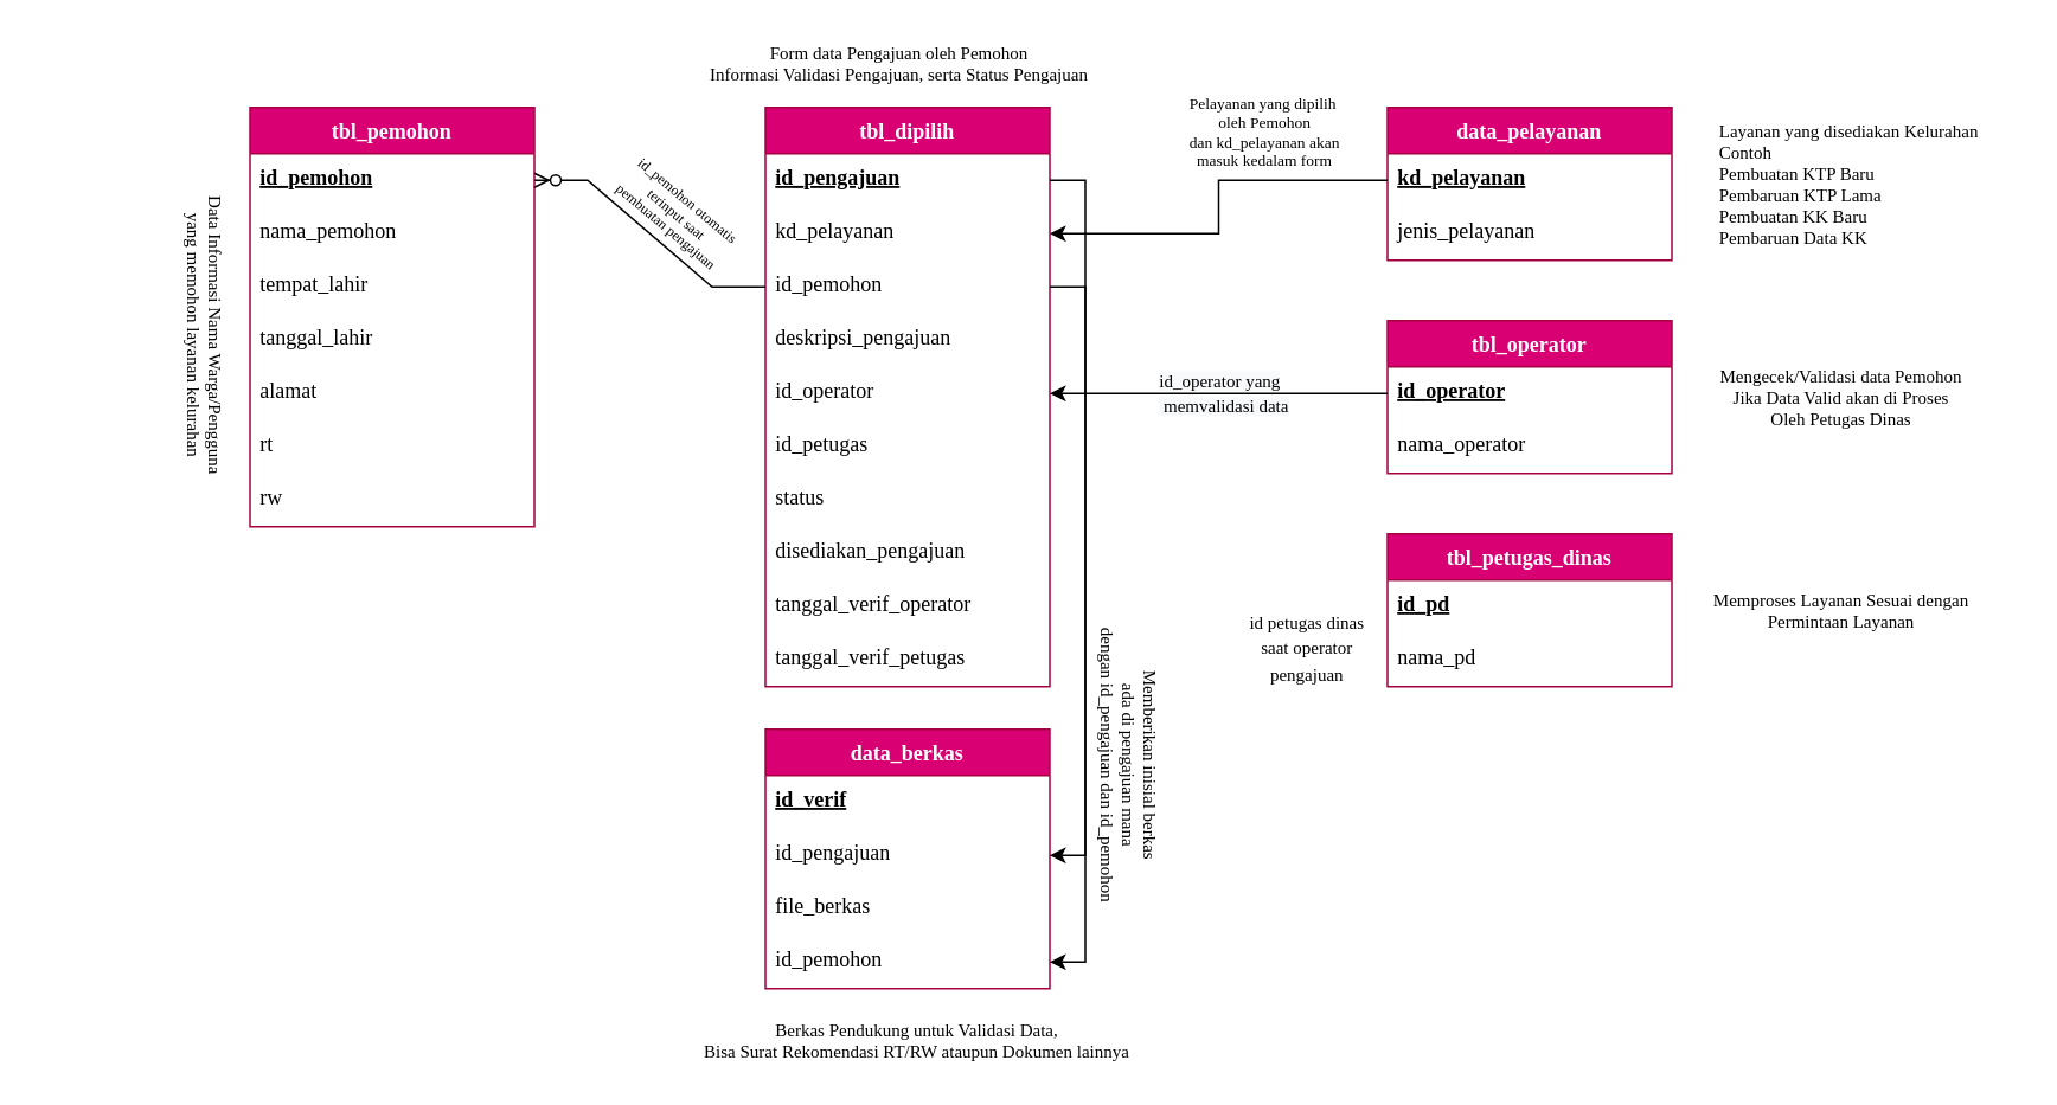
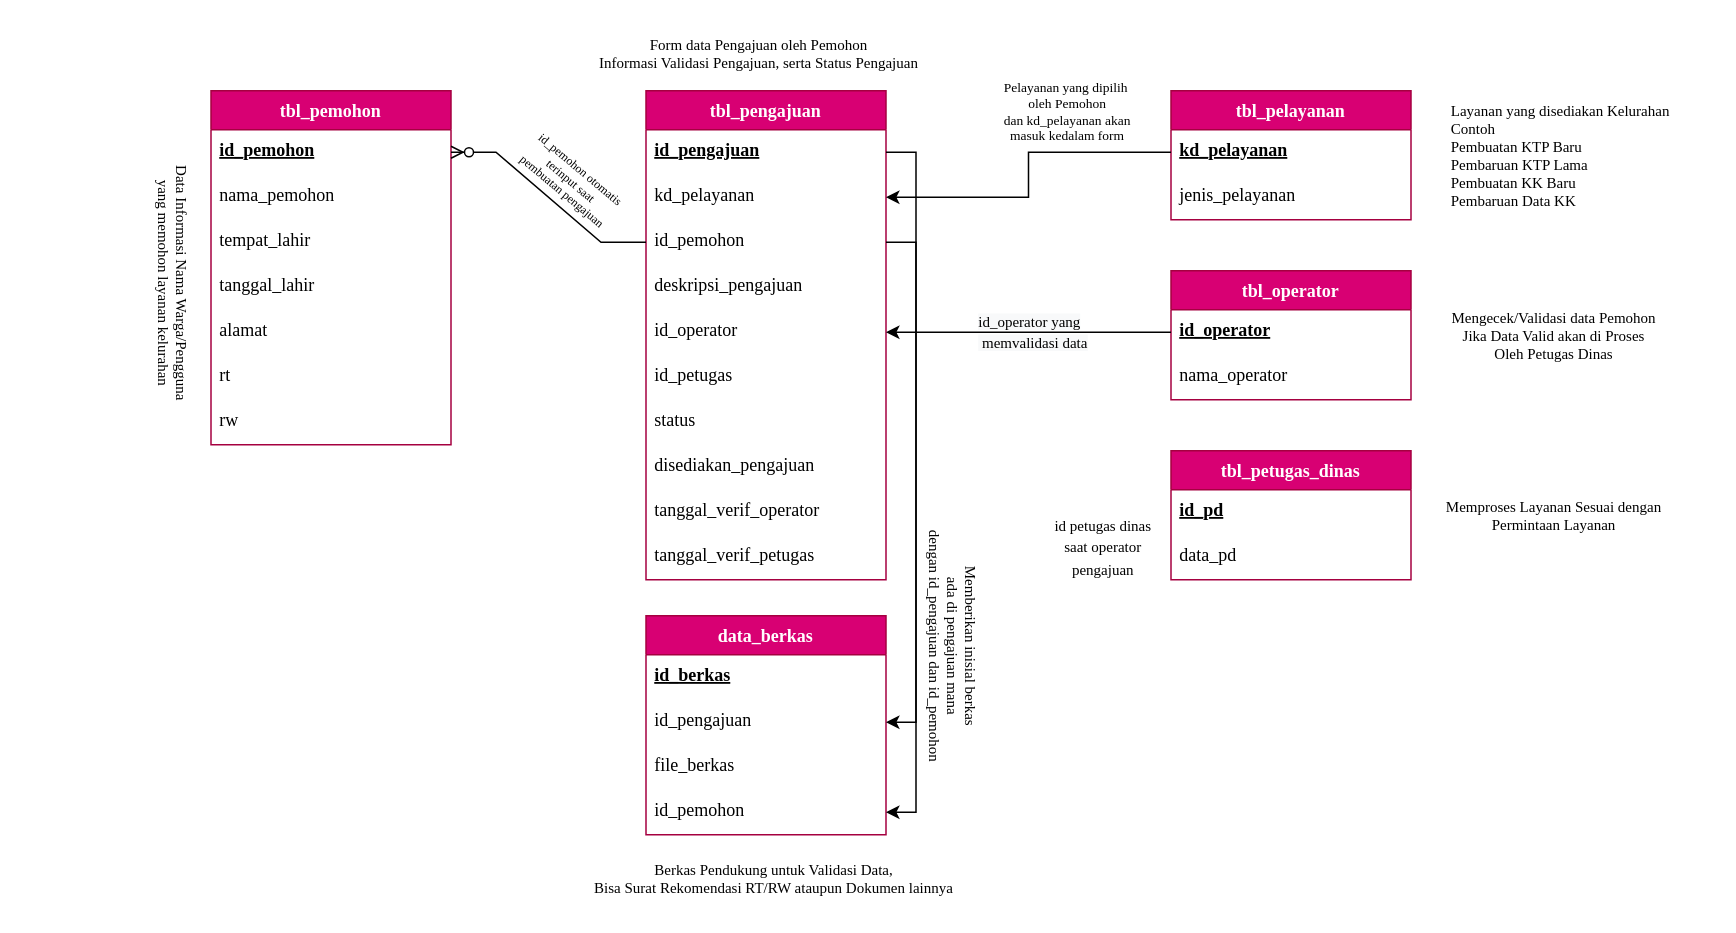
- <mxCell id="10" value="tbl_dipilih" style="swimlane;fontStyle=1;childLayout=stackLayout;horizontal=1;startSize=26;horizontalStack=0;resizeParent=1;resizeParentMax=0;resizeLast=0;collapsible=1;marginBottom=0;align=center;fontSize=12;fontFamily=Google Sans;fontSource=https%3A%2F%2Ffonts.googleapis.com%2Fcss%3Ffamily%3DGoogle%2BSans;fillColor=#d80073;strokeColor=#A50040;fontColor=#ffffff;" vertex="1" parent="1"><mxGeometry x="430" y="60" width="160" height="326" as="geometry" /></mxCell>
+ <mxCell id="10" value="tbl_pengajuan" style="swimlane;fontStyle=1;childLayout=stackLayout;horizontal=1;startSize=26;horizontalStack=0;resizeParent=1;resizeParentMax=0;resizeLast=0;collapsible=1;marginBottom=0;align=center;fontSize=12;fontFamily=Google Sans;fontSource=https%3A%2F%2Ffonts.googleapis.com%2Fcss%3Ffamily%3DGoogle%2BSans;fillColor=#d80073;strokeColor=#A50040;fontColor=#ffffff;" vertex="1" parent="1"><mxGeometry x="430" y="60" width="160" height="326" as="geometry" /></mxCell>
- <mxCell id="22" value="data_pelayanan" style="swimlane;fontStyle=1;childLayout=stackLayout;horizontal=1;startSize=26;horizontalStack=0;resizeParent=1;resizeParentMax=0;resizeLast=0;collapsible=1;marginBottom=0;align=center;fontSize=12;fontFamily=Google Sans;fontSource=https%3A%2F%2Ffonts.googleapis.com%2Fcss%3Ffamily%3DGoogle%2BSans;labelBackgroundColor=none;fillColor=#d80073;strokeColor=#A50040;fontColor=#ffffff;" vertex="1" parent="1"><mxGeometry x="780" y="60" width="160" height="86" as="geometry" /></mxCell>
+ <mxCell id="22" value="tbl_pelayanan" style="swimlane;fontStyle=1;childLayout=stackLayout;horizontal=1;startSize=26;horizontalStack=0;resizeParent=1;resizeParentMax=0;resizeLast=0;collapsible=1;marginBottom=0;align=center;fontSize=12;fontFamily=Google Sans;fontSource=https%3A%2F%2Ffonts.googleapis.com%2Fcss%3Ffamily%3DGoogle%2BSans;labelBackgroundColor=none;fillColor=#d80073;strokeColor=#A50040;fontColor=#ffffff;" vertex="1" parent="1"><mxGeometry x="780" y="60" width="160" height="86" as="geometry" /></mxCell>
- <mxCell id="30" value="nama_pd" style="text;strokeColor=none;fillColor=none;spacingLeft=4;spacingRight=4;overflow=hidden;rotatable=0;points=[[0,0.5],[1,0.5]];portConstraint=eastwest;fontSize=12;fontFamily=Google Sans;fontSource=https%3A%2F%2Ffonts.googleapis.com%2Fcss%3Ffamily%3DGoogle%2BSans;" vertex="1" parent="28"><mxGeometry y="56" width="160" height="30" as="geometry" /></mxCell>
+ <mxCell id="30" value="data_pd" style="text;strokeColor=none;fillColor=none;spacingLeft=4;spacingRight=4;overflow=hidden;rotatable=0;points=[[0,0.5],[1,0.5]];portConstraint=eastwest;fontSize=12;fontFamily=Google Sans;fontSource=https%3A%2F%2Ffonts.googleapis.com%2Fcss%3Ffamily%3DGoogle%2BSans;" vertex="1" parent="28"><mxGeometry y="56" width="160" height="30" as="geometry" /></mxCell>
- <mxCell id="32" value="id_verif" style="text;strokeColor=none;fillColor=none;spacingLeft=4;spacingRight=4;overflow=hidden;rotatable=0;points=[[0,0.5],[1,0.5]];portConstraint=eastwest;fontSize=12;fontFamily=Google Sans;fontSource=https%3A%2F%2Ffonts.googleapis.com%2Fcss%3Ffamily%3DGoogle%2BSans;fontStyle=5" vertex="1" parent="31"><mxGeometry y="26" width="160" height="30" as="geometry" /></mxCell>
+ <mxCell id="32" value="id_berkas" style="text;strokeColor=none;fillColor=none;spacingLeft=4;spacingRight=4;overflow=hidden;rotatable=0;points=[[0,0.5],[1,0.5]];portConstraint=eastwest;fontSize=12;fontFamily=Google Sans;fontSource=https%3A%2F%2Ffonts.googleapis.com%2Fcss%3Ffamily%3DGoogle%2BSans;fontStyle=5" vertex="1" parent="31"><mxGeometry y="26" width="160" height="30" as="geometry" /></mxCell>
